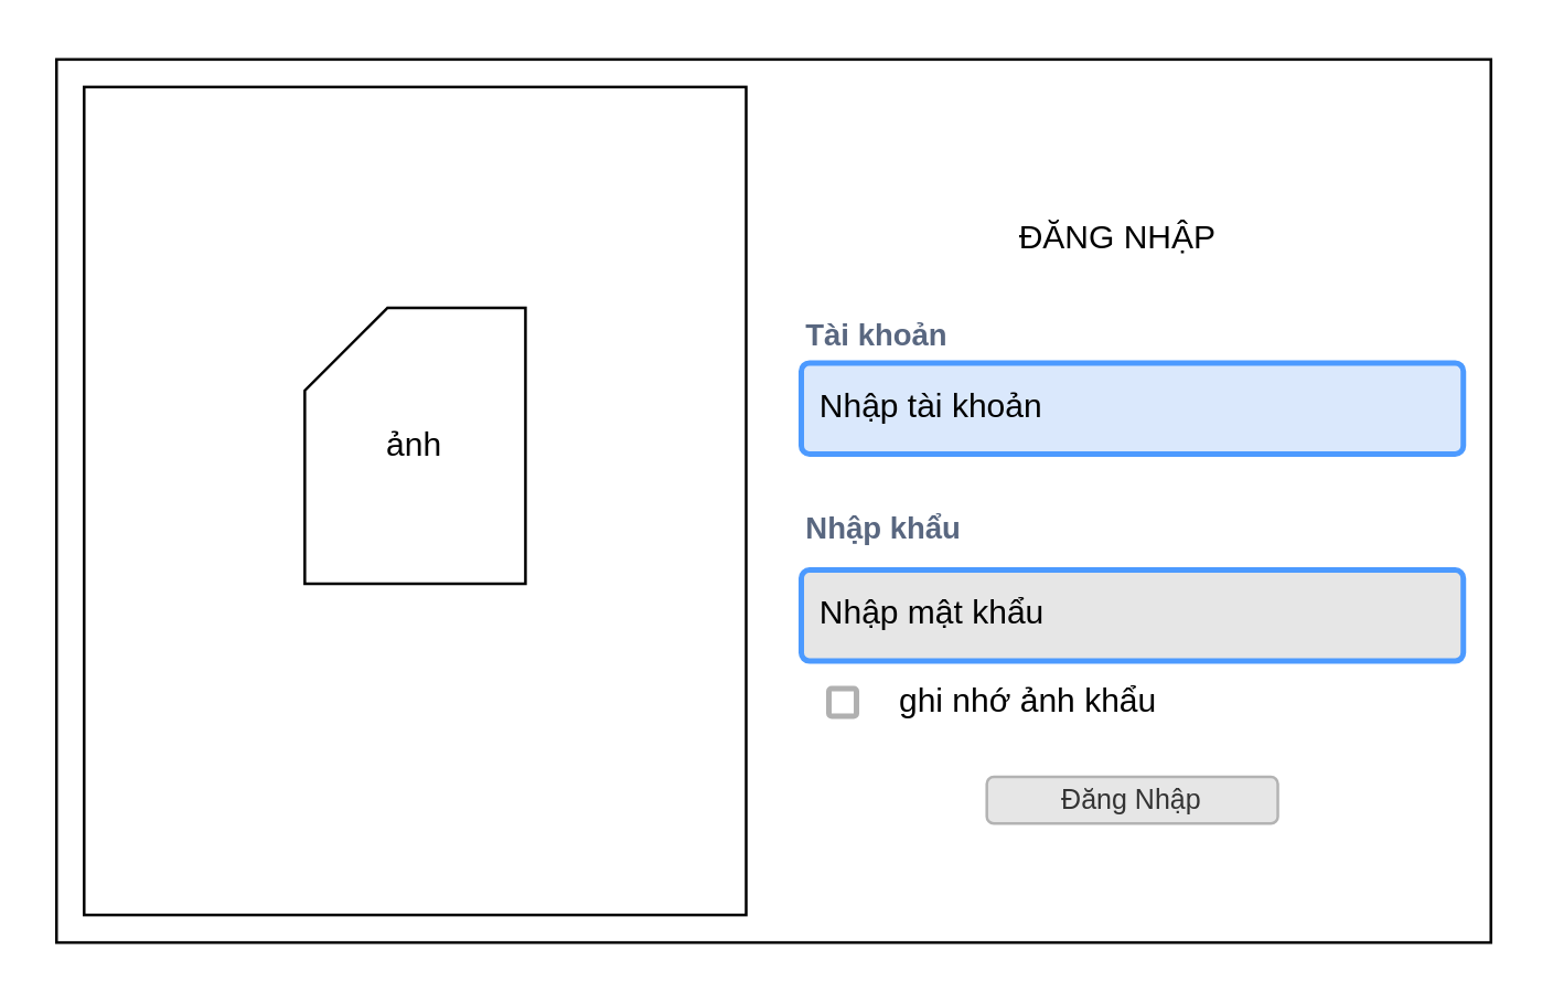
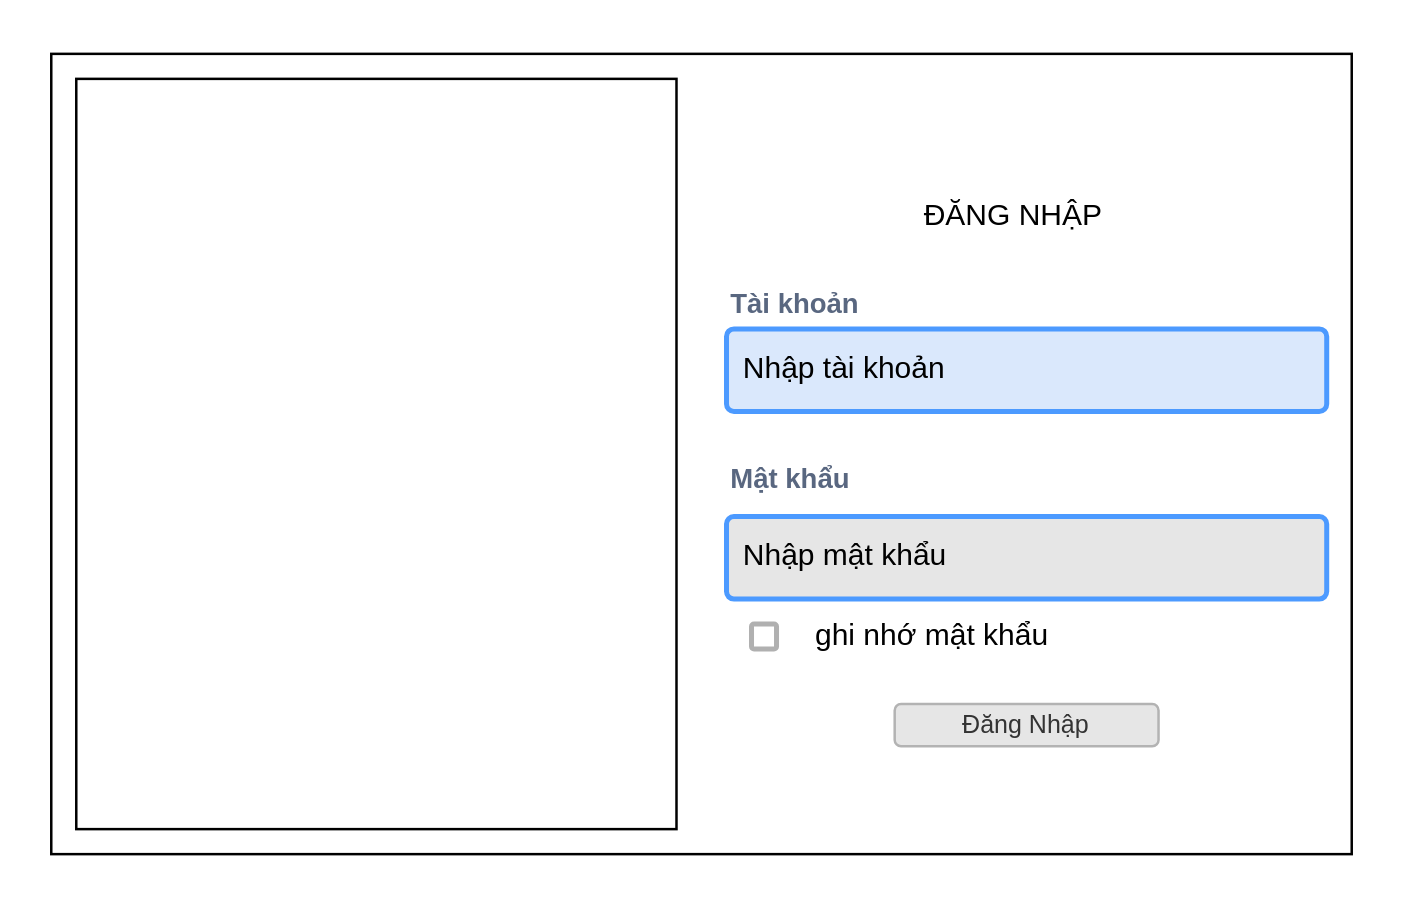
- <mxCell id="4" value="ảnh" style="shape=card;whiteSpace=wrap;html=1;" vertex="1" parent="1"><mxGeometry x="110.004" y="110.997" width="80" height="100" as="geometry" /></mxCell>
- <mxCell id="8" value="Nhập khẩu" style="fillColor=none;strokeColor=none;html=1;fontSize=11;fontStyle=0;align=left;fontColor=#596780;fontStyle=1;fontSize=11" vertex="1" parent="1"><mxGeometry x="290.004" y="180.997" width="240" height="20" as="geometry" /></mxCell>
+ <mxCell id="8" value="Mật khẩu" style="fillColor=none;strokeColor=none;html=1;fontSize=11;fontStyle=0;align=left;fontColor=#596780;fontStyle=1;fontSize=11" vertex="1" parent="1"><mxGeometry x="290.004" y="180.997" width="240" height="20" as="geometry" /></mxCell>
- <mxCell id="11" value="ghi nhớ ảnh khẩu" style="text;html=1;strokeColor=none;fillColor=none;align=center;verticalAlign=middle;whiteSpace=wrap;rounded=0;" vertex="1" parent="1"><mxGeometry x="310.004" y="238.997" width="125" height="30" as="geometry" /></mxCell>
+ <mxCell id="11" value="ghi nhớ mật khẩu" style="text;html=1;strokeColor=none;fillColor=none;align=center;verticalAlign=middle;whiteSpace=wrap;rounded=0;" vertex="1" parent="1"><mxGeometry x="310.004" y="238.997" width="125" height="30" as="geometry" /></mxCell>
